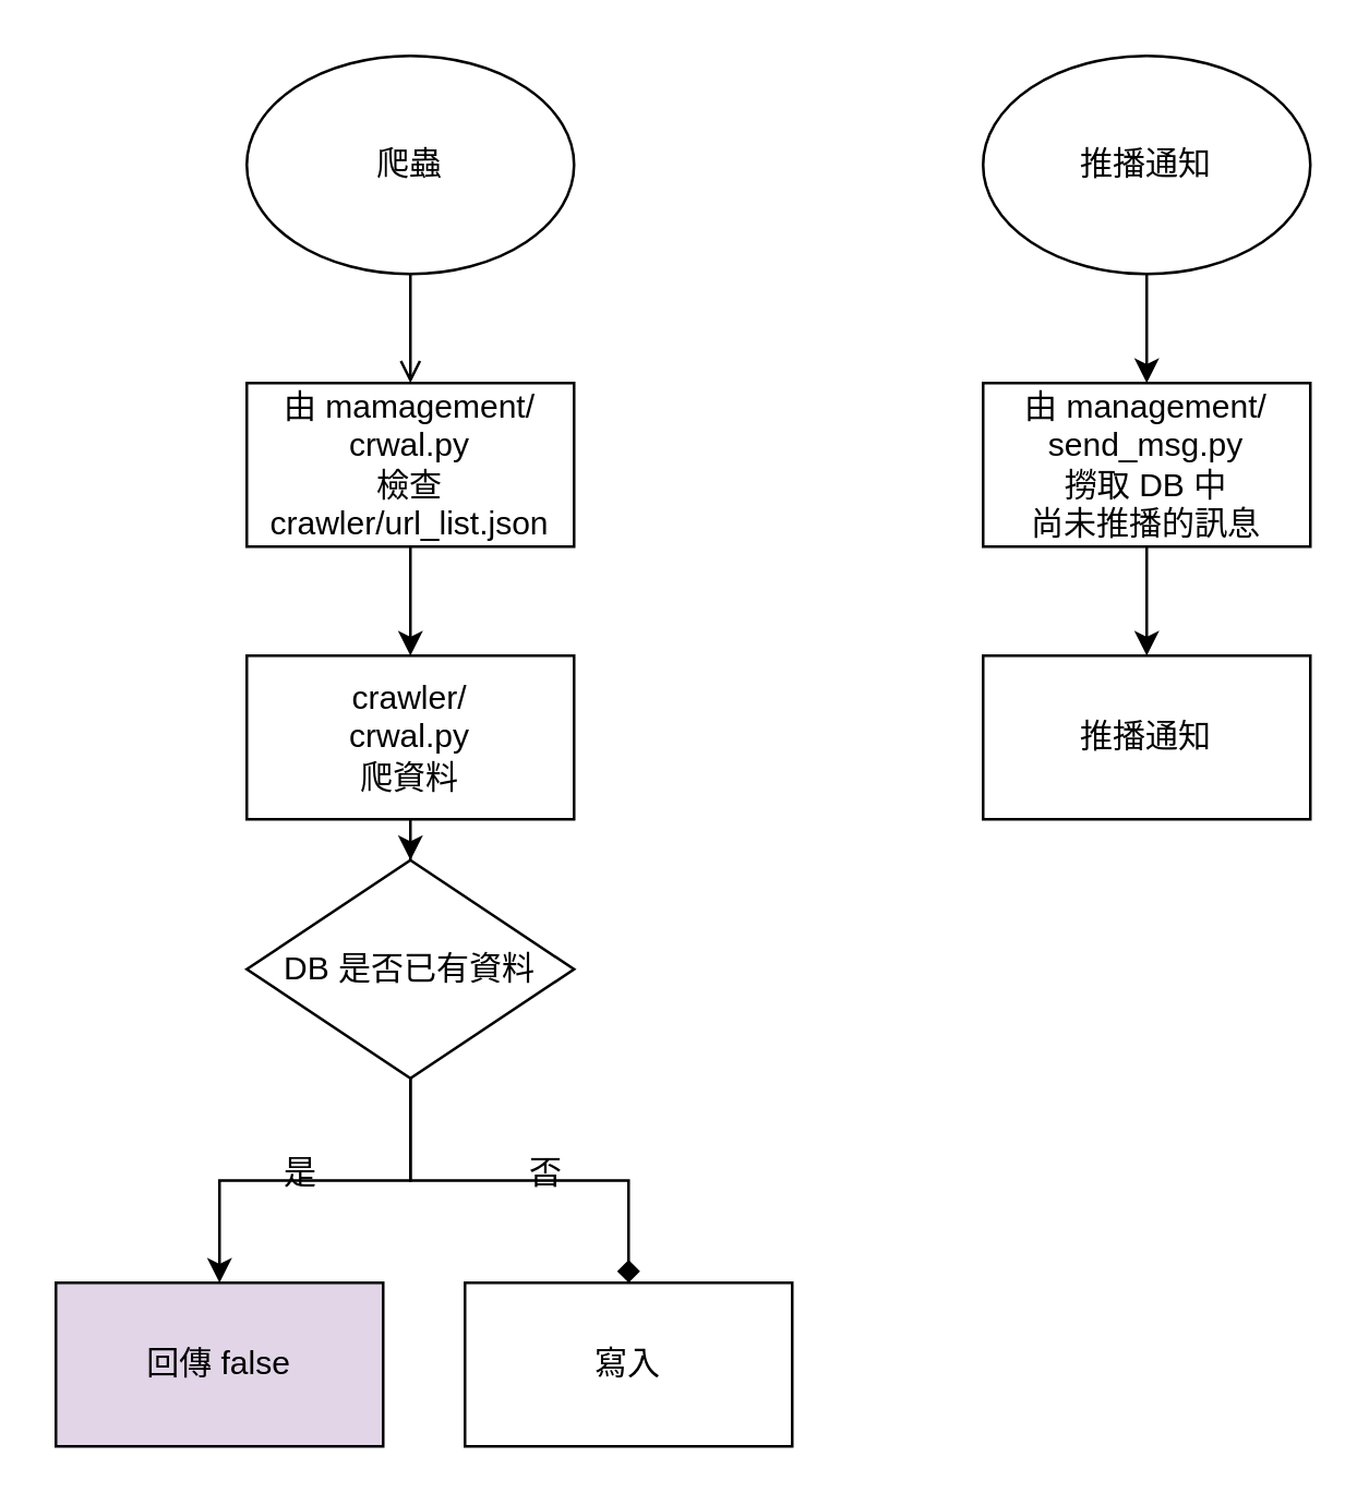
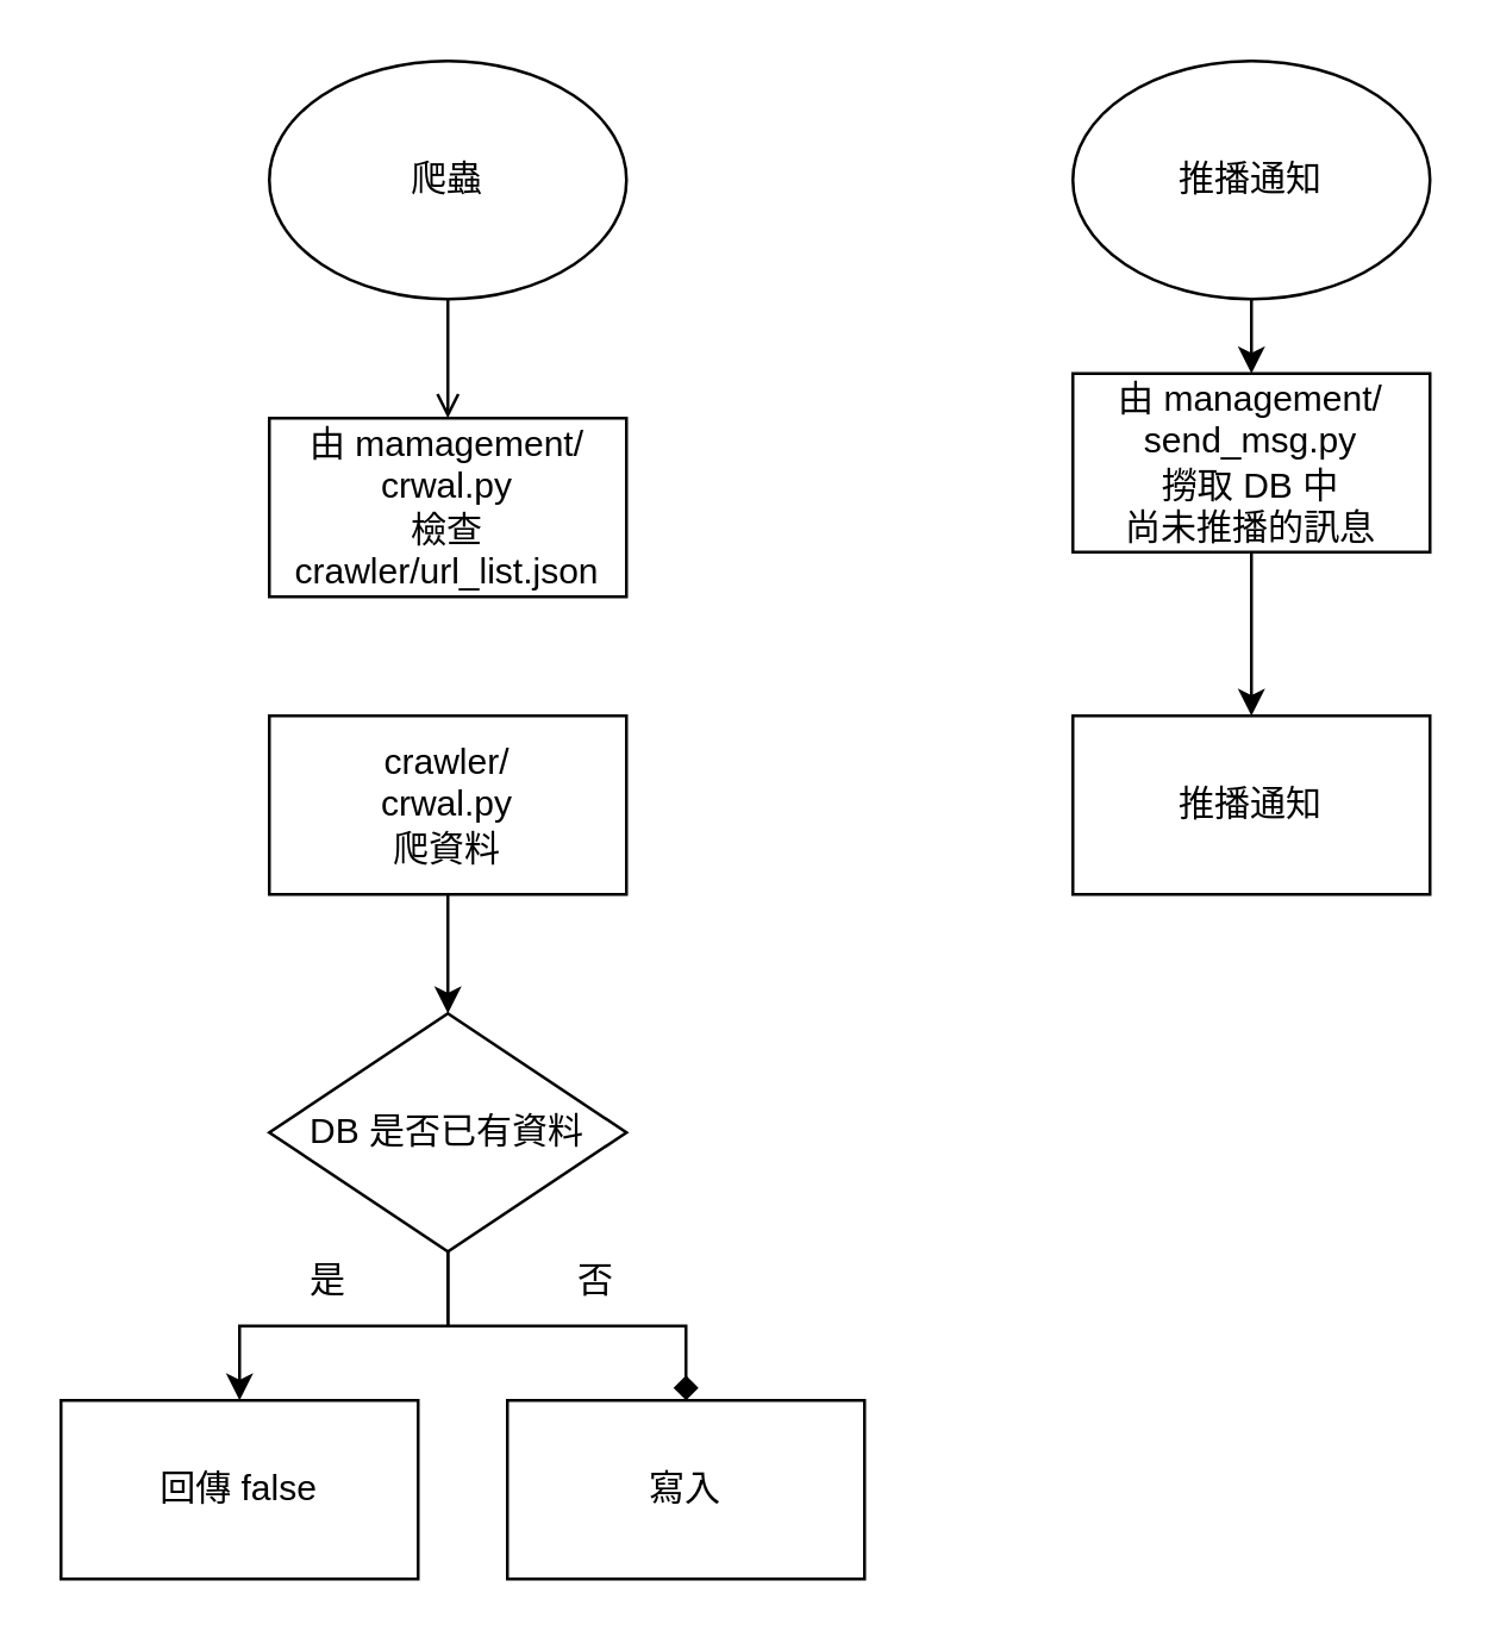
- <mxCell id="16" value="由 management/&lt;br&gt;send_msg.py&lt;br&gt;撈取 DB 中&lt;br&gt;尚未推播的訊息" style="rounded=0;whiteSpace=wrap;html=1;" parent="1" vertex="1"><mxGeometry x="360" y="140" width="120" height="60" as="geometry" /></mxCell>
+ <mxCell id="16" value="由 management/&lt;br&gt;send_msg.py&lt;br&gt;撈取 DB 中&lt;br&gt;尚未推播的訊息" style="rounded=0;whiteSpace=wrap;html=1;" parent="1" vertex="1"><mxGeometry x="360" y="125" width="120" height="60" as="geometry" /></mxCell>
- <mxCell id="4" style="edgeStyle=orthogonalEdgeStyle;rounded=0;orthogonalLoop=1;jettySize=auto;html=1;exitX=0.5;exitY=1;exitDx=0;exitDy=0;" parent="1" source="5" target="7" edge="1"><mxGeometry relative="1" as="geometry" /></mxCell>
- <mxCell id="10" value="DB 是否已有資料" style="rhombus;whiteSpace=wrap;html=1;" parent="1" vertex="1"><mxGeometry x="90" y="315" width="120" height="80" as="geometry" /></mxCell>
+ <mxCell id="10" value="DB 是否已有資料" style="rhombus;whiteSpace=wrap;html=1;" parent="1" vertex="1"><mxGeometry x="90" y="340" width="120" height="80" as="geometry" /></mxCell>
- <mxCell id="12" value="回傳 false" style="rounded=0;whiteSpace=wrap;html=1;fillColor=#e1d5e7;" parent="1" vertex="1"><mxGeometry x="20" y="470" width="120" height="60" as="geometry" /></mxCell>
+ <mxCell id="12" value="回傳 false" style="rounded=0;whiteSpace=wrap;html=1;" parent="1" vertex="1"><mxGeometry x="20" y="470" width="120" height="60" as="geometry" /></mxCell>
